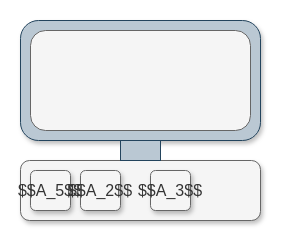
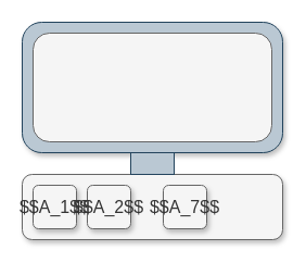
- <mxCell id="5" value="$$A_5$$" style="html=1;shadow=1;dashed=0;shape=mxgraph.bootstrap.rrect;rSize=5;strokeColor=#666666;strokeWidth=1;fillColor=#f5f5f5;whiteSpace=wrap;align=center;verticalAlign=middle;spacingLeft=0;fontStyle=0;fontSize=16;spacing=5;fontColor=#333333;" parent="2" vertex="1"><mxGeometry x="10" y="150" width="40" height="40" as="geometry" /></mxCell>
+ <mxCell id="5" value="$$A_1$$" style="html=1;shadow=1;dashed=0;shape=mxgraph.bootstrap.rrect;rSize=5;strokeColor=#666666;strokeWidth=1;fillColor=#f5f5f5;whiteSpace=wrap;align=center;verticalAlign=middle;spacingLeft=0;fontStyle=0;fontSize=16;spacing=5;fontColor=#333333;" parent="2" vertex="1"><mxGeometry x="10" y="150" width="40" height="40" as="geometry" /></mxCell>
- <mxCell id="7" value="$$A_3$$" style="html=1;shadow=1;dashed=0;shape=mxgraph.bootstrap.rrect;rSize=5;strokeColor=#666666;strokeWidth=1;fillColor=#f5f5f5;whiteSpace=wrap;align=center;verticalAlign=middle;spacingLeft=0;fontStyle=0;fontSize=16;spacing=5;fontColor=#333333;" parent="2" vertex="1"><mxGeometry x="130" y="150" width="40" height="40" as="geometry" /></mxCell>
+ <mxCell id="7" value="$$A_7$$" style="html=1;shadow=1;dashed=0;shape=mxgraph.bootstrap.rrect;rSize=5;strokeColor=#666666;strokeWidth=1;fillColor=#f5f5f5;whiteSpace=wrap;align=center;verticalAlign=middle;spacingLeft=0;fontStyle=0;fontSize=16;spacing=5;fontColor=#333333;" parent="2" vertex="1"><mxGeometry x="130" y="150" width="40" height="40" as="geometry" /></mxCell>
